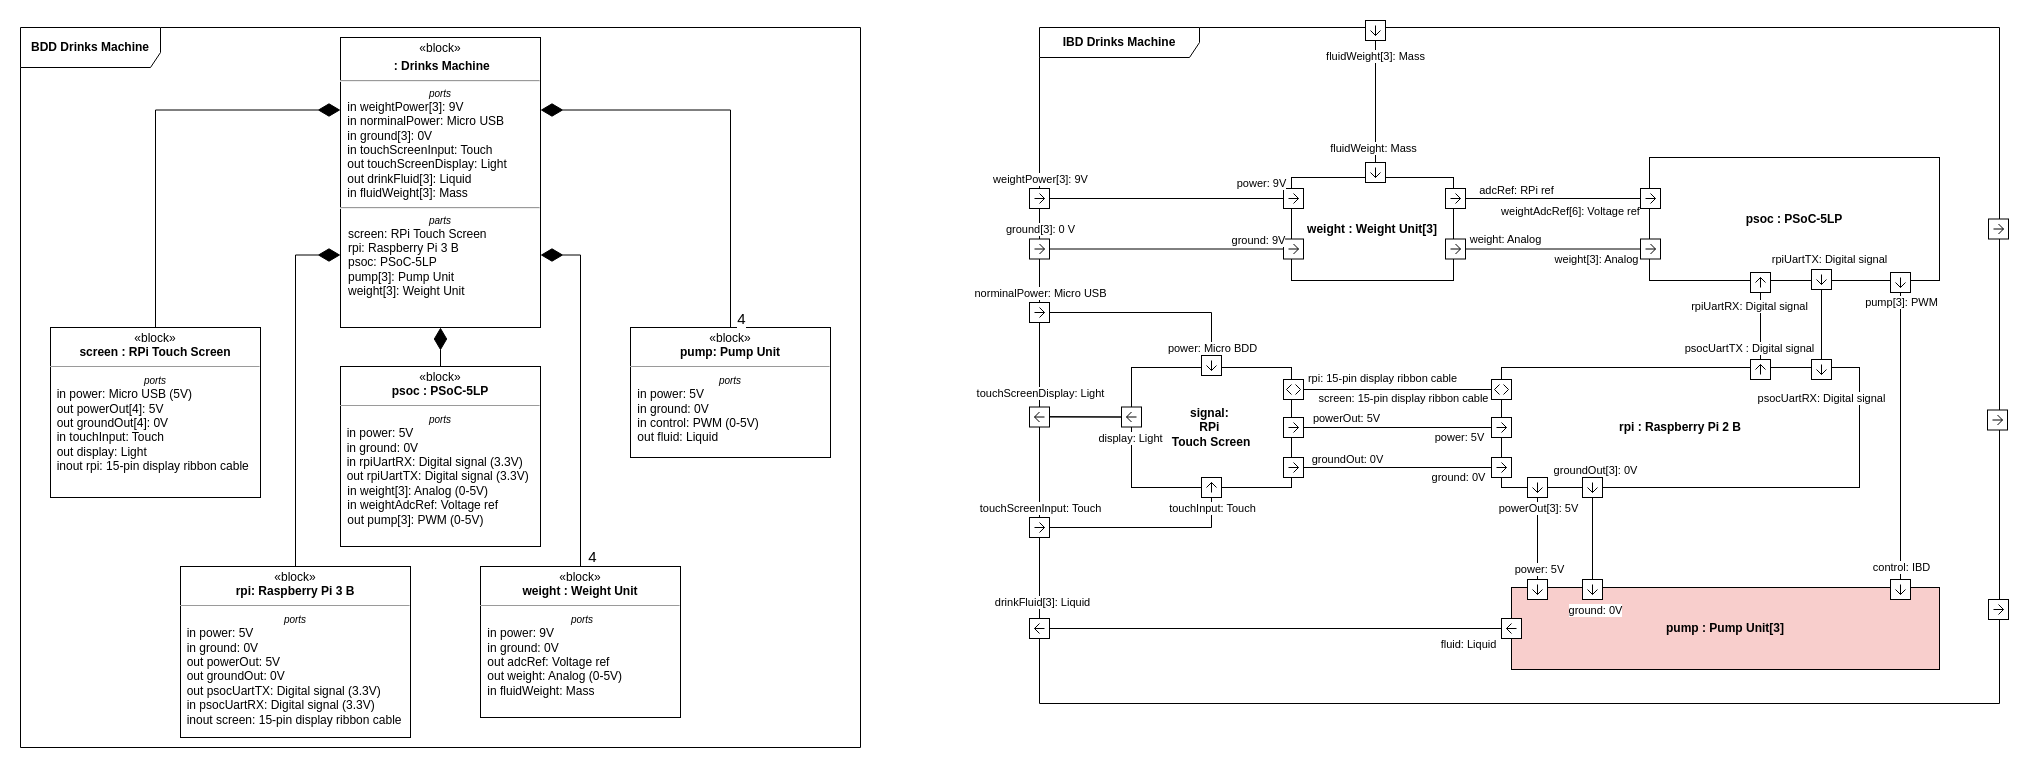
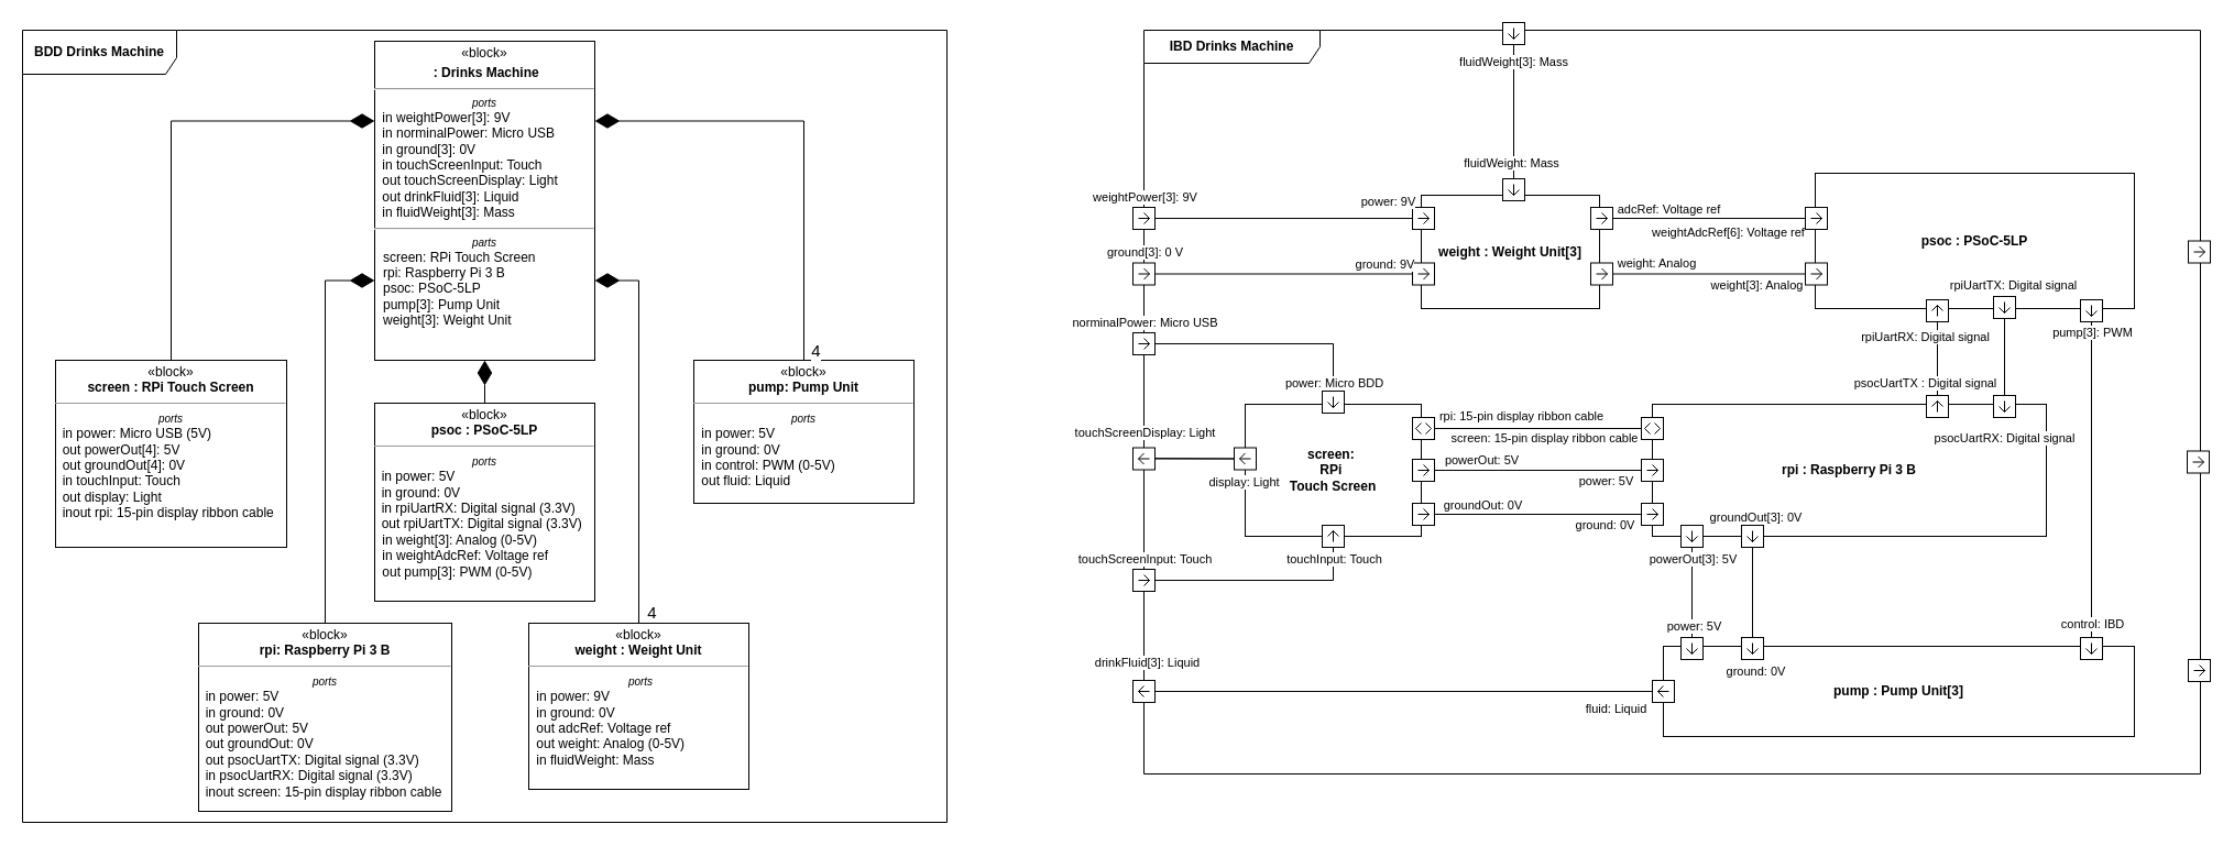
- <mxCell id="98" value="adcRef: RPi ref" style="edgeLabel;html=1;align=center;verticalAlign=middle;resizable=0;points=[];" connectable="0" vertex="1" parent="14"><mxGeometry x="476.0" y="162.004" as="geometry" /></mxCell>
+ <mxCell id="98" value="adcRef: Voltage ref" style="edgeLabel;html=1;align=center;verticalAlign=middle;resizable=0;points=[];" connectable="0" vertex="1" parent="14"><mxGeometry x="476.0" y="162.004" as="geometry" /></mxCell>
- <mxCell id="17" value="&lt;div&gt;&lt;b&gt;signal:&amp;nbsp;&lt;/b&gt;&lt;/div&gt;&lt;div&gt;&lt;b&gt;RPi&amp;nbsp;&lt;/b&gt;&lt;/div&gt;&lt;div&gt;&lt;b&gt;Touch Screen&lt;/b&gt;&lt;/div&gt;" style="rounded=0;whiteSpace=wrap;html=1;" vertex="1" parent="14"><mxGeometry x="92" y="340" width="160" height="120" as="geometry" /></mxCell>
+ <mxCell id="17" value="&lt;div&gt;&lt;b&gt;screen:&amp;nbsp;&lt;/b&gt;&lt;/div&gt;&lt;div&gt;&lt;b&gt;RPi&amp;nbsp;&lt;/b&gt;&lt;/div&gt;&lt;div&gt;&lt;b&gt;Touch Screen&lt;/b&gt;&lt;/div&gt;" style="rounded=0;whiteSpace=wrap;html=1;" vertex="1" parent="14"><mxGeometry x="92" y="340" width="160" height="120" as="geometry" /></mxCell>
- <mxCell id="16" value="&lt;b&gt;rpi : Raspberry Pi 2 B&lt;br&gt;&lt;/b&gt;" style="rounded=0;whiteSpace=wrap;html=1;" vertex="1" parent="14"><mxGeometry x="462" y="340" width="358" height="120" as="geometry" /></mxCell>
+ <mxCell id="16" value="&lt;b&gt;rpi : Raspberry Pi 3 B&lt;br&gt;&lt;/b&gt;" style="rounded=0;whiteSpace=wrap;html=1;" vertex="1" parent="14"><mxGeometry x="462" y="340" width="358" height="120" as="geometry" /></mxCell>
- <mxCell id="18" value="&lt;b&gt;pump : Pump Unit[3]&lt;br&gt;&lt;/b&gt;" style="rounded=0;whiteSpace=wrap;html=1;fillColor=#f8cecc;" vertex="1" parent="14"><mxGeometry x="472" y="560" width="428" height="82" as="geometry" /></mxCell>
+ <mxCell id="18" value="&lt;b&gt;pump : Pump Unit[3]&lt;br&gt;&lt;/b&gt;" style="rounded=0;whiteSpace=wrap;html=1;" vertex="1" parent="14"><mxGeometry x="472" y="560" width="428" height="82" as="geometry" /></mxCell>
